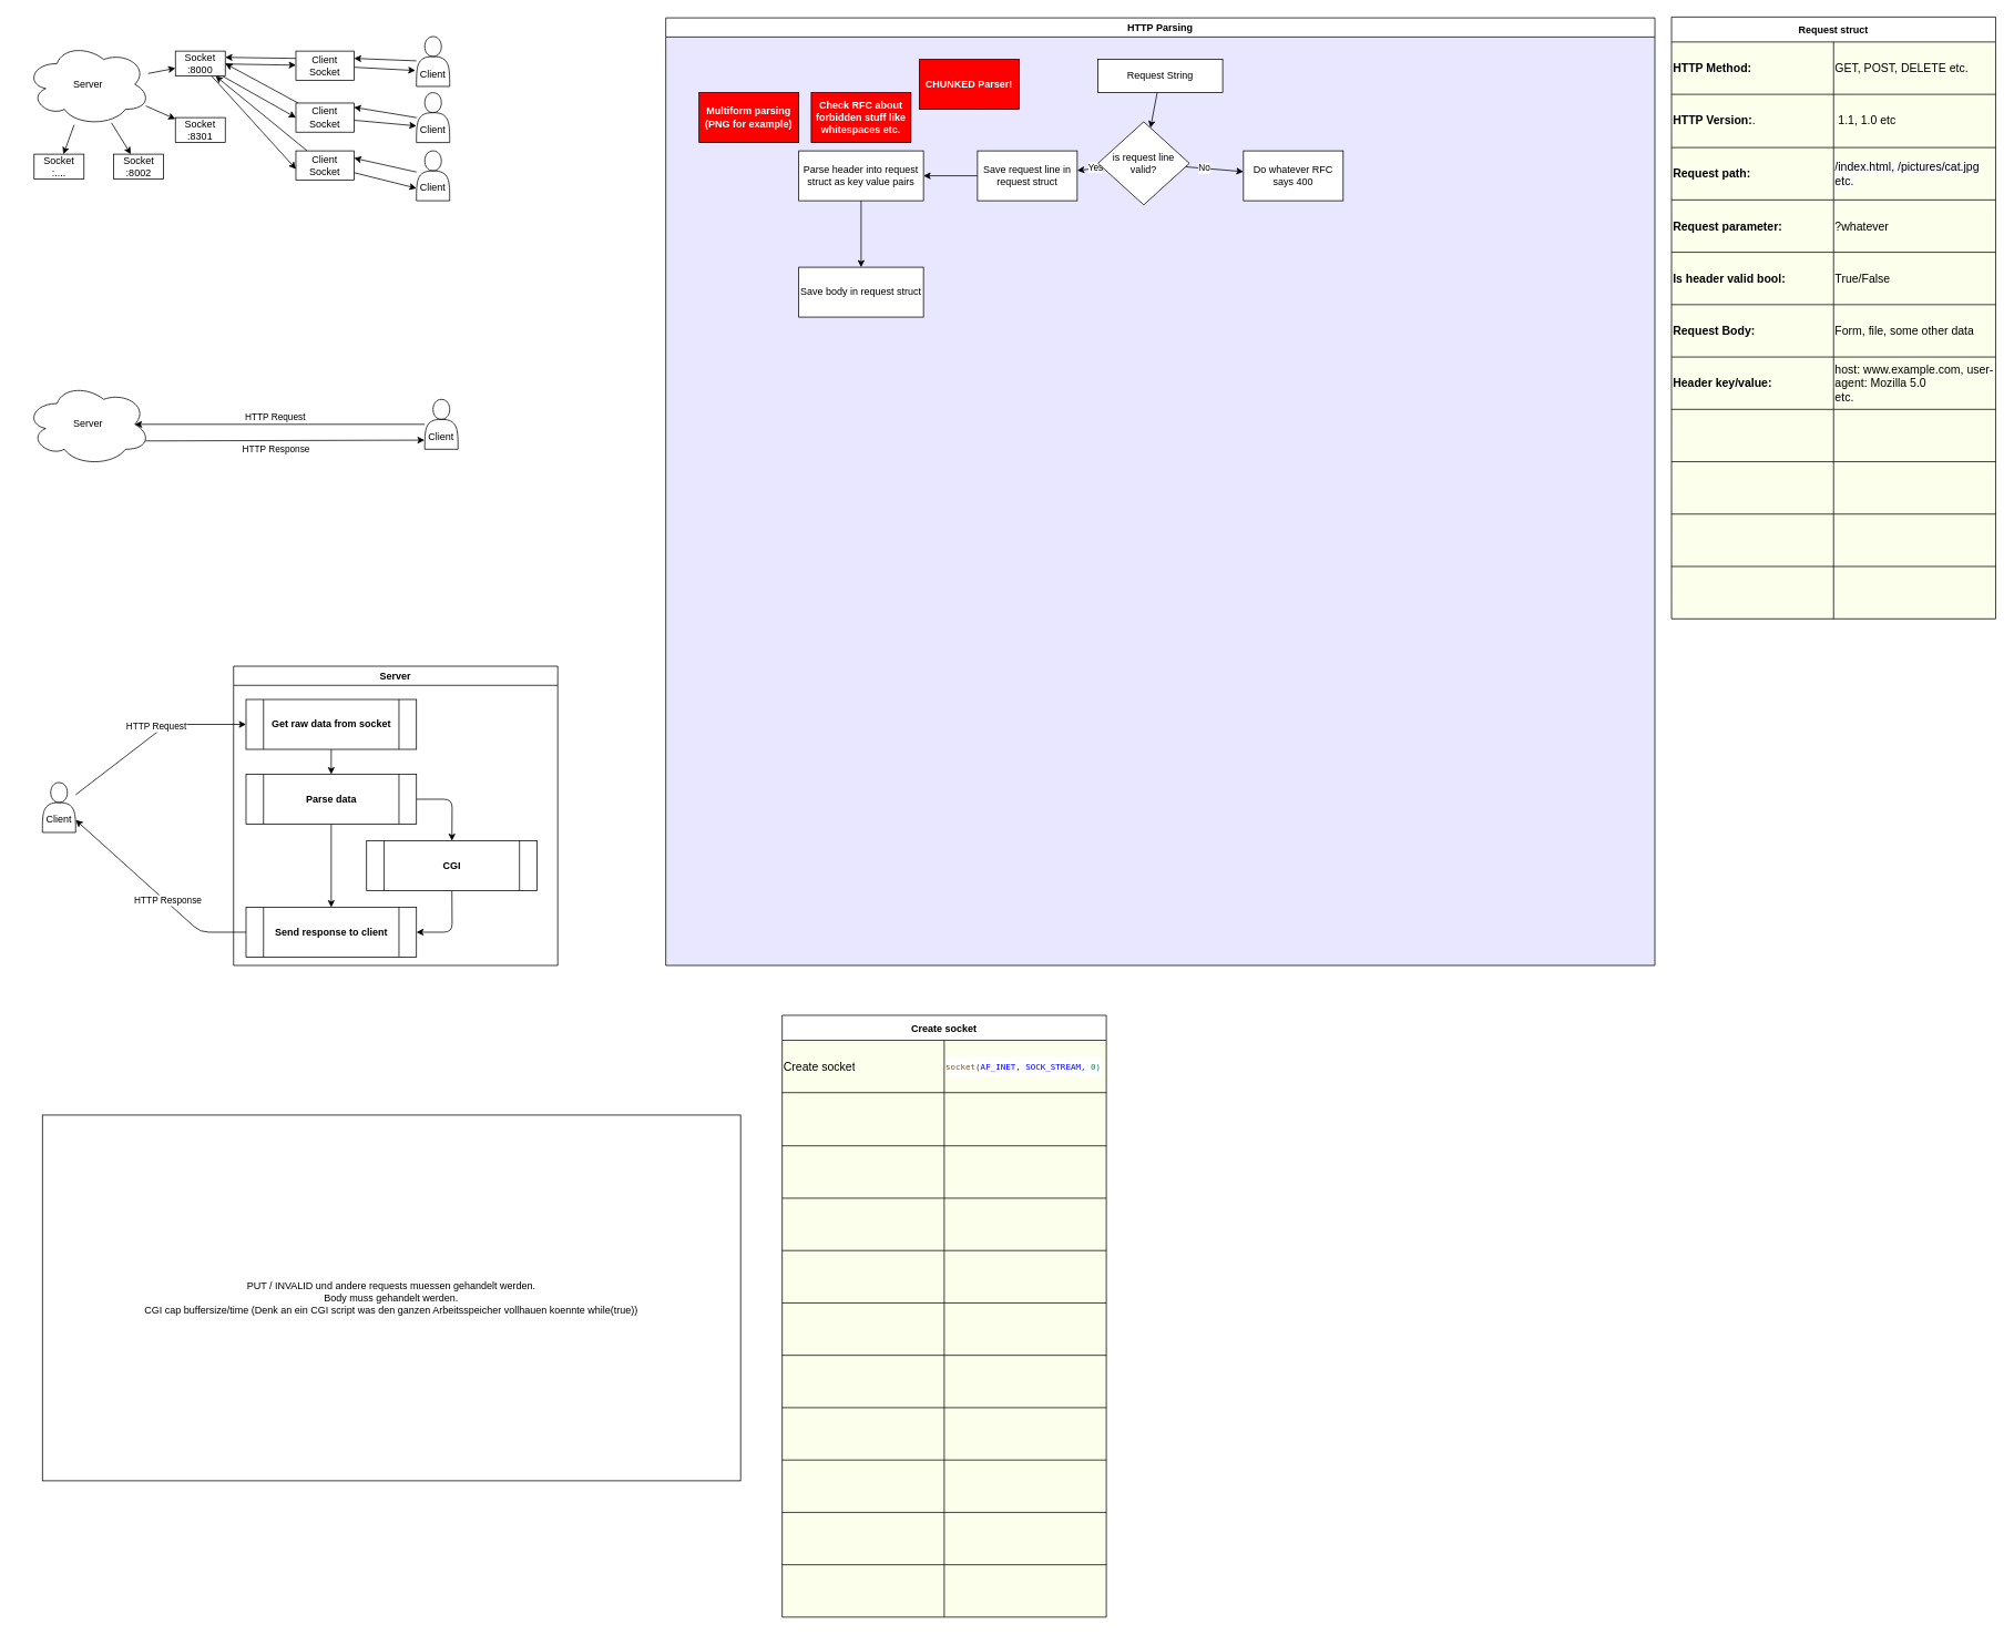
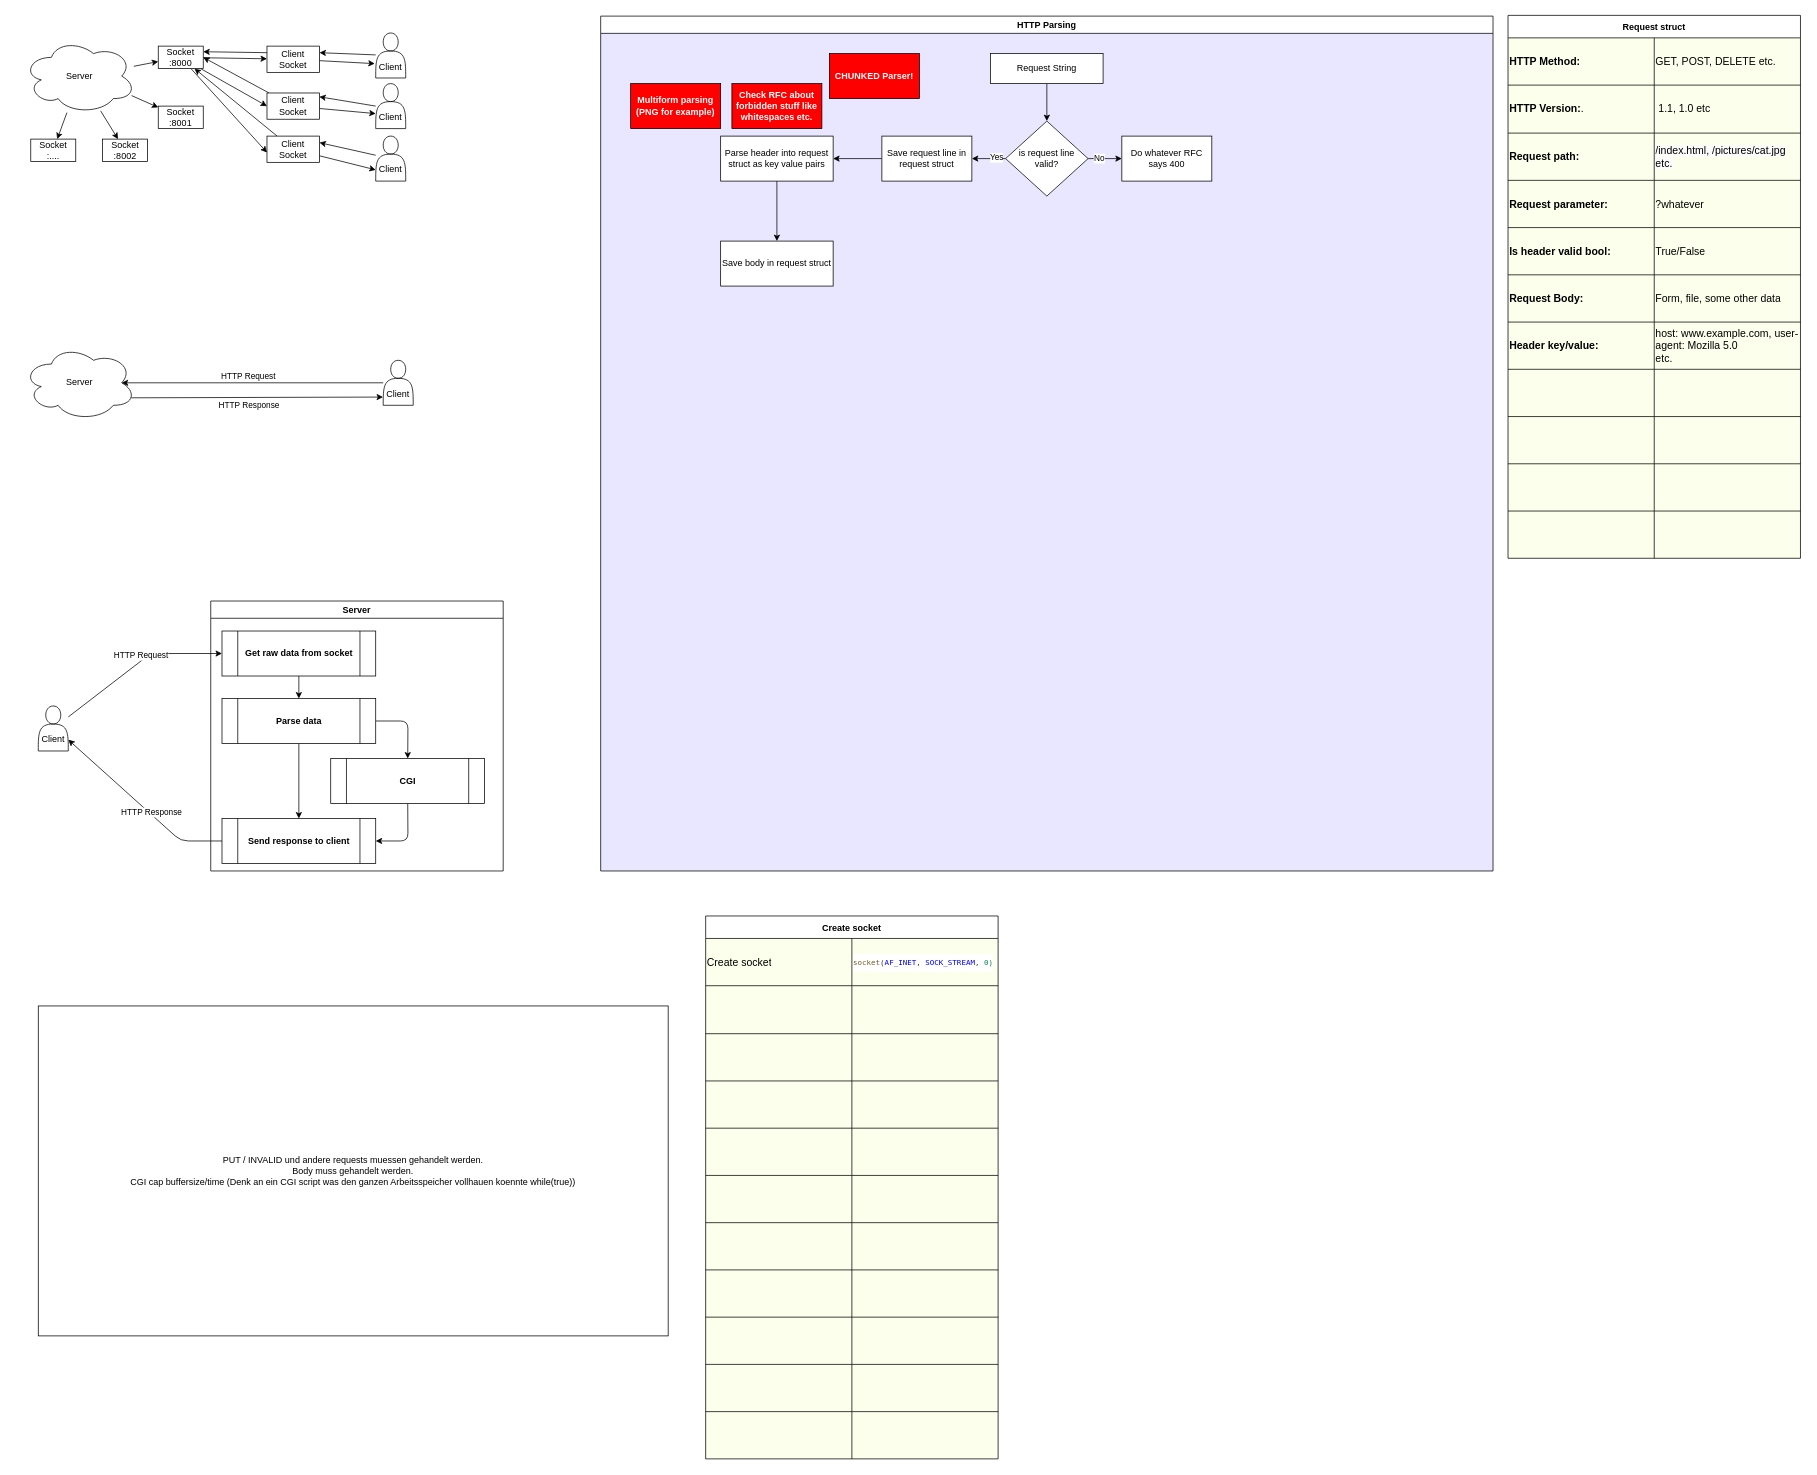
- <mxCell id="24" value="Socket&lt;br&gt;:8301" style="whiteSpace=wrap;html=1;" parent="1" vertex="1"><mxGeometry x="210" y="141" width="60" height="30" as="geometry" /></mxCell>
+ <mxCell id="24" value="Socket&lt;br&gt;:8001" style="whiteSpace=wrap;html=1;" parent="1" vertex="1"><mxGeometry x="210" y="141" width="60" height="30" as="geometry" /></mxCell>
- <mxCell id="58" value="is request line valid?" style="rhombus;whiteSpace=wrap;html=1;rounded=0;gradientColor=none;" vertex="1" parent="51"><mxGeometry x="520" y="125" width="110" height="100" as="geometry" /></mxCell>
+ <mxCell id="58" value="is request line valid?" style="rhombus;whiteSpace=wrap;html=1;rounded=0;gradientColor=none;" vertex="1" parent="51"><mxGeometry x="540" y="140" width="110" height="100" as="geometry" /></mxCell>
